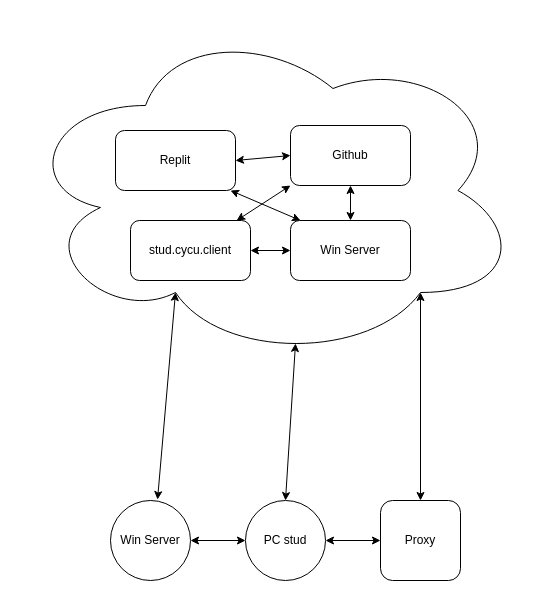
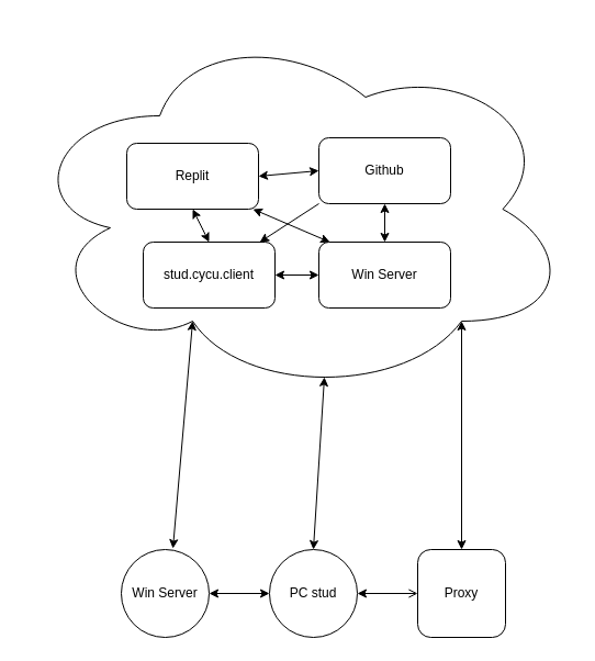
- <mxCell id="20" value="" style="endArrow=classic;startArrow=classic;html=1;rounded=0;entryX=0;entryY=1;entryDx=0;entryDy=0;" edge="1" parent="1" source="7" target="5"><mxGeometry width="50" height="50" relative="1" as="geometry"><mxPoint x="250" y="340" as="sourcePoint" /><mxPoint x="300" y="290" as="targetPoint" /></mxGeometry></mxCell>
+ <mxCell id="20" value="" style="endArrow=none;startArrow=classic;html=1;rounded=0;entryX=0;entryY=1;entryDx=0;entryDy=0;" edge="1" parent="1" source="7" target="5"><mxGeometry width="50" height="50" relative="1" as="geometry"><mxPoint x="250" y="340" as="sourcePoint" /><mxPoint x="300" y="290" as="targetPoint" /></mxGeometry></mxCell>
+ <mxCell id="17" value="" style="endArrow=classic;startArrow=classic;html=1;rounded=0;exitX=0.5;exitY=1;exitDx=0;exitDy=0;entryX=0.5;entryY=0;entryDx=0;entryDy=0;" edge="1" parent="1" source="4" target="7"><mxGeometry width="50" height="50" relative="1" as="geometry"><mxPoint x="250" y="340" as="sourcePoint" /><mxPoint x="300" y="290" as="targetPoint" /></mxGeometry></mxCell>
- <mxCell id="12" value="" style="endArrow=classic;startArrow=classic;html=1;rounded=0;entryX=0;entryY=0.5;entryDx=0;entryDy=0;exitX=1;exitY=0.5;exitDx=0;exitDy=0;" edge="1" parent="1" source="8" target="3"><mxGeometry width="50" height="50" relative="1" as="geometry"><mxPoint x="250" y="340" as="sourcePoint" /><mxPoint x="300" y="290" as="targetPoint" /></mxGeometry></mxCell>
+ <mxCell id="12" value="" style="endArrow=open;startArrow=classic;html=1;rounded=0;entryX=0;entryY=0.5;entryDx=0;entryDy=0;exitX=1;exitY=0.5;exitDx=0;exitDy=0;" edge="1" parent="1" source="8" target="3"><mxGeometry width="50" height="50" relative="1" as="geometry"><mxPoint x="250" y="340" as="sourcePoint" /><mxPoint x="300" y="290" as="targetPoint" /></mxGeometry></mxCell>
